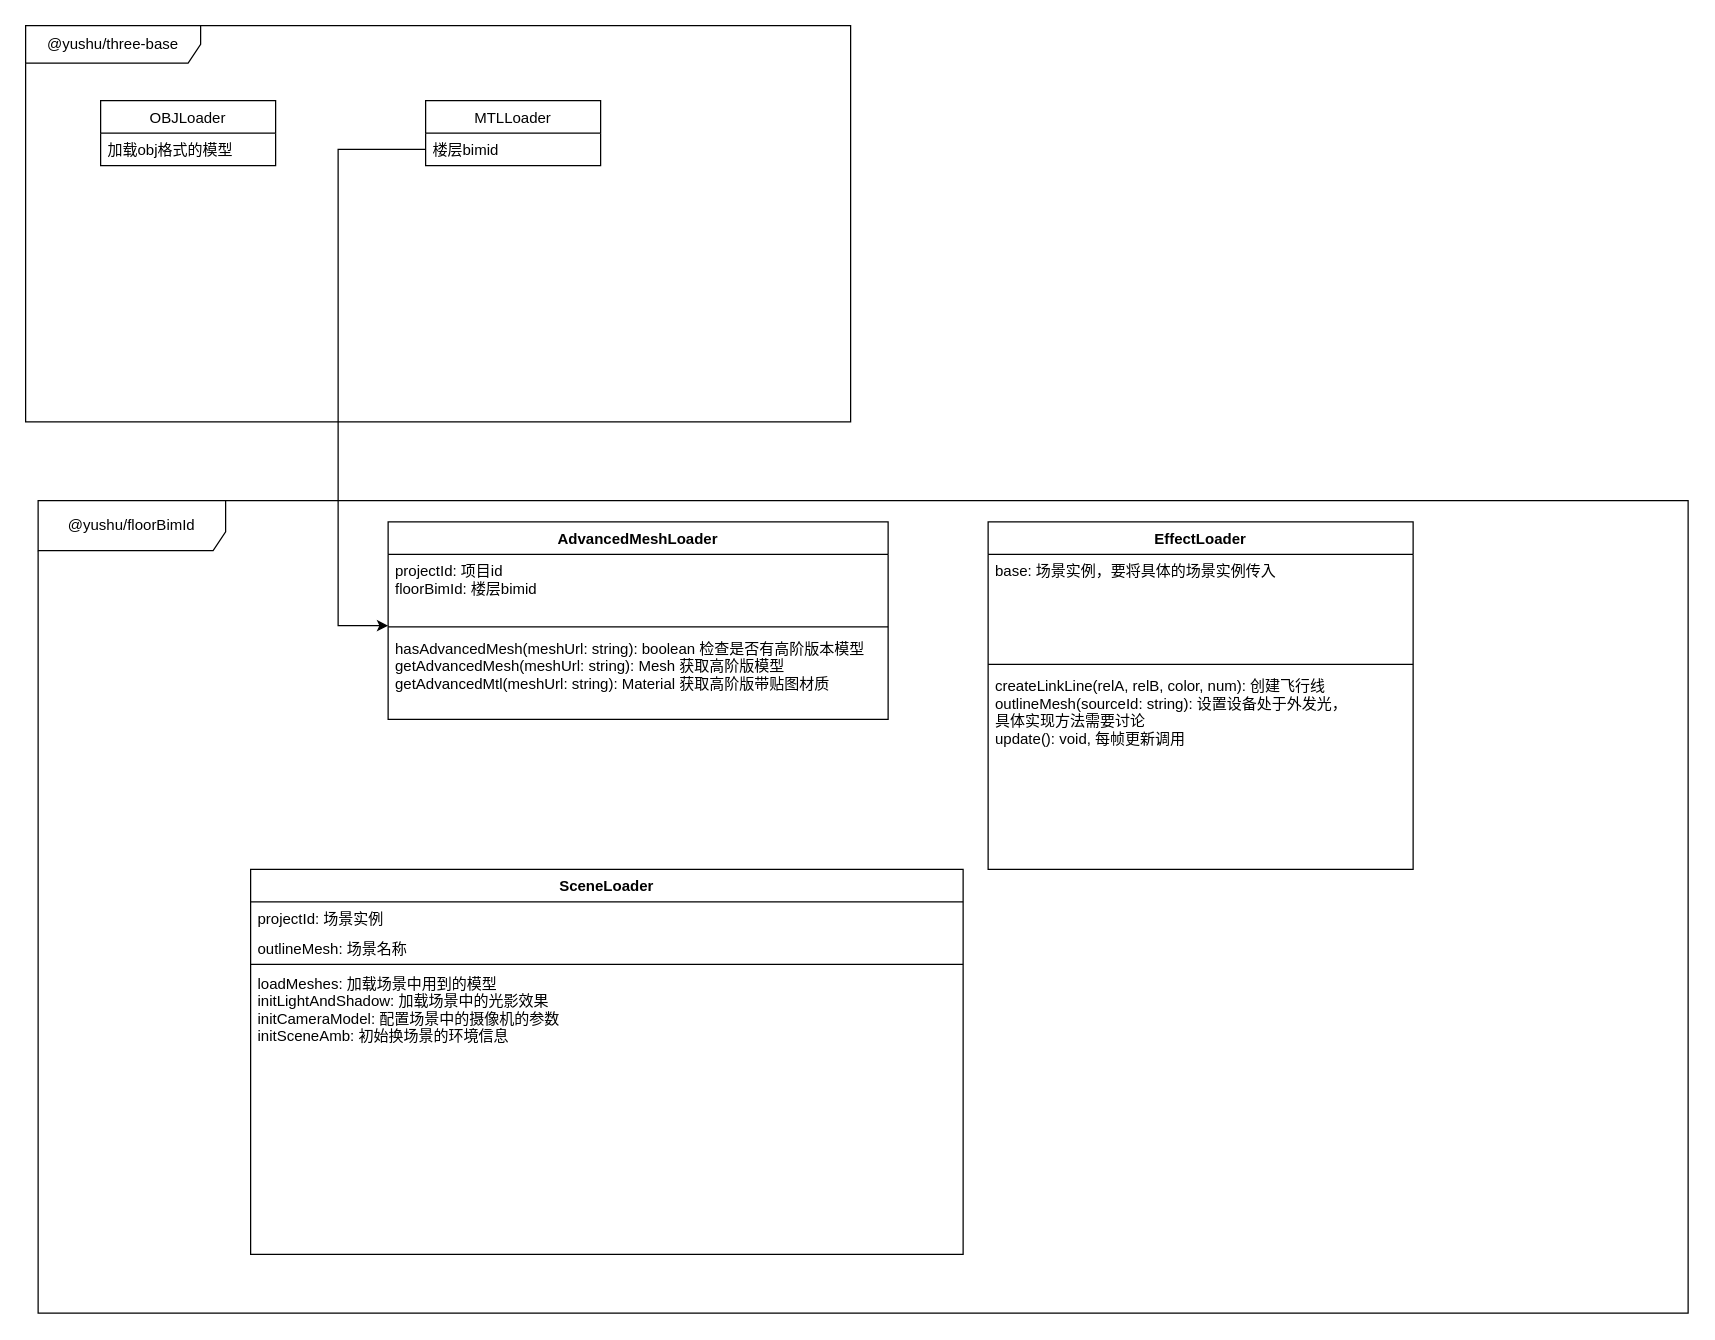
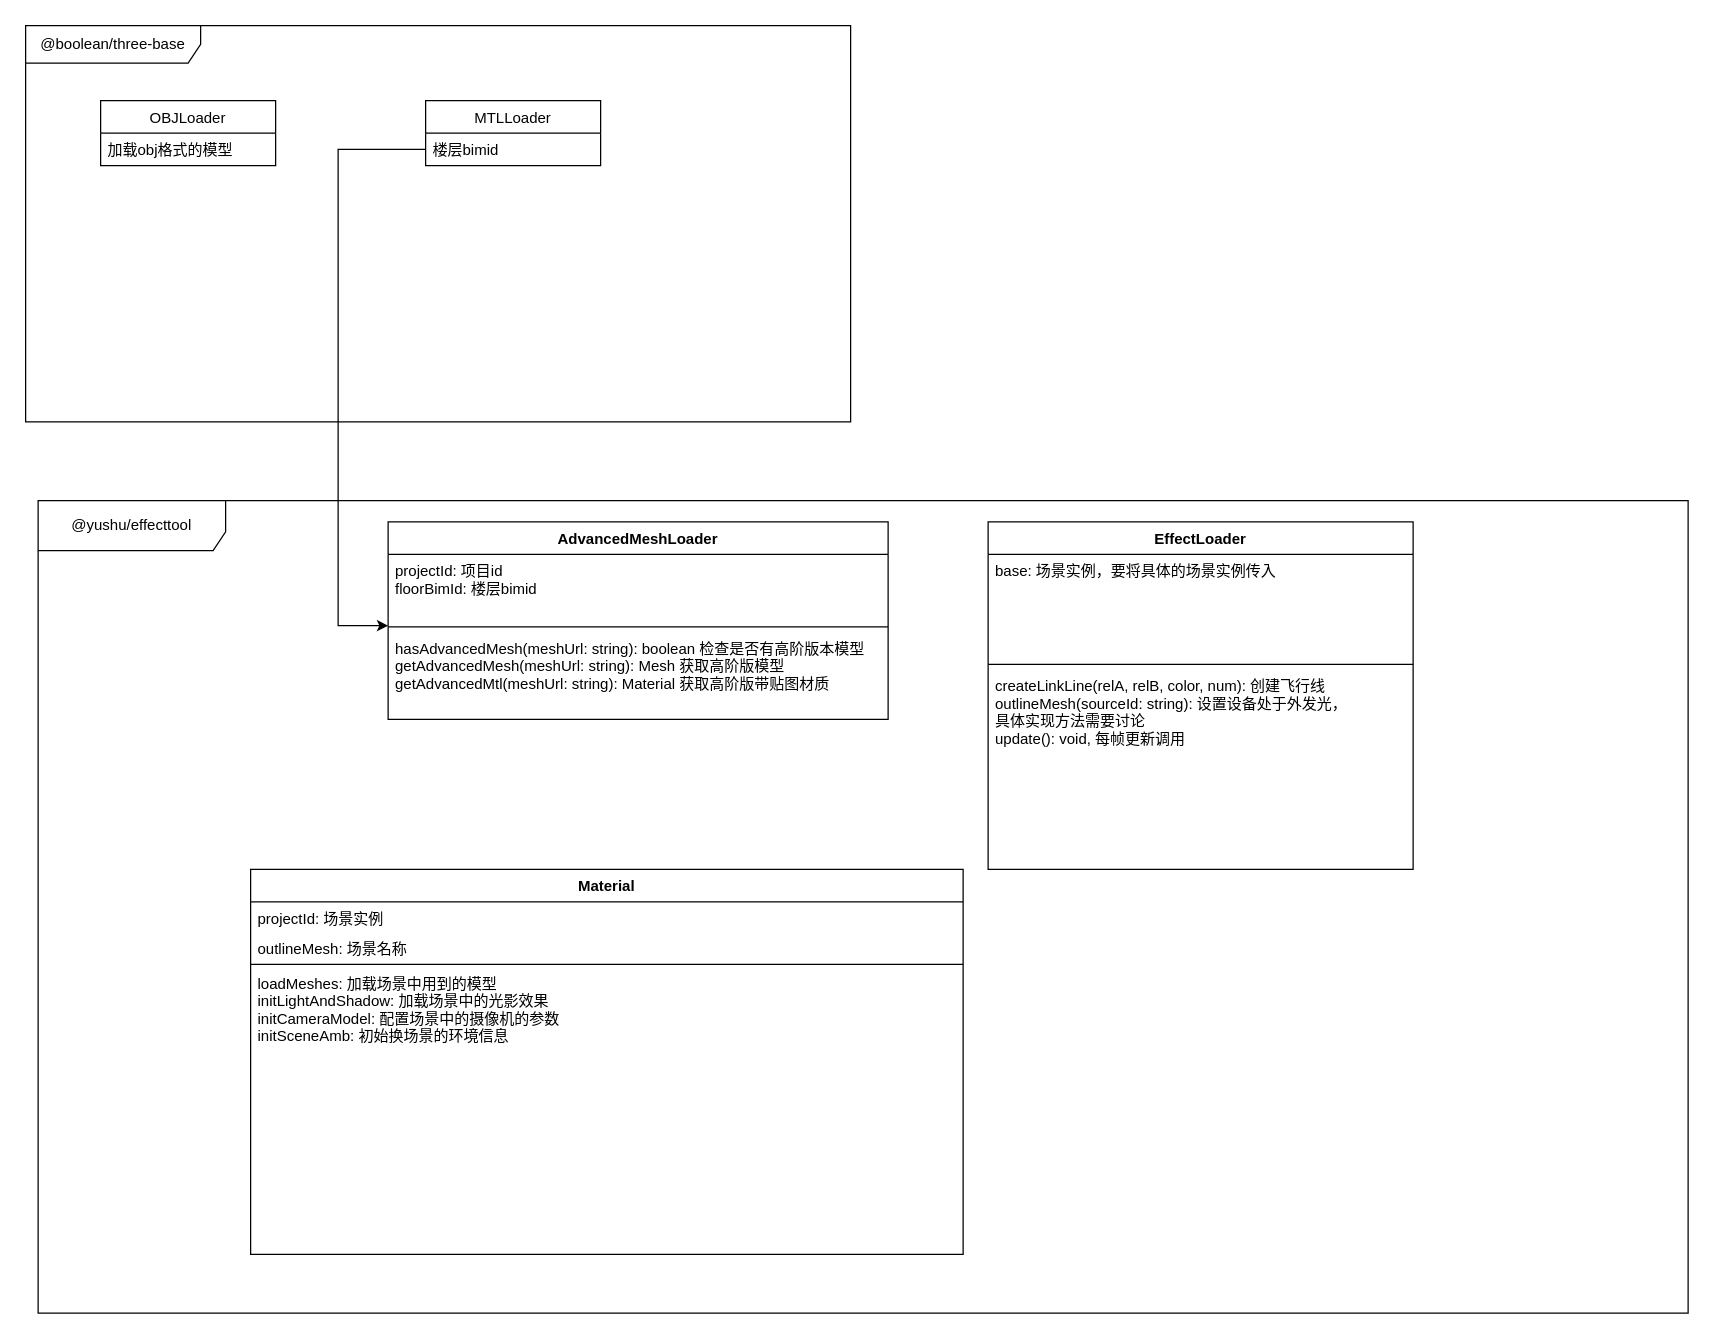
- <mxCell id="3" value="@yushu/three-base" style="shape=umlFrame;whiteSpace=wrap;html=1;width=140;height=30;shadow=0;" vertex="1" parent="1"><mxGeometry x="20" y="20" width="660" height="317" as="geometry" /></mxCell>
+ <mxCell id="3" value="@boolean/three-base" style="shape=umlFrame;whiteSpace=wrap;html=1;width=140;height=30;shadow=0;" vertex="1" parent="1"><mxGeometry x="20" y="20" width="660" height="317" as="geometry" /></mxCell>
- <mxCell id="2" value="@yushu/floorBimId" style="shape=umlFrame;whiteSpace=wrap;html=1;shadow=0;width=150;height=40;" vertex="1" parent="1"><mxGeometry x="30" y="400" width="1320" height="650" as="geometry" /></mxCell>
+ <mxCell id="2" value="@yushu/effecttool" style="shape=umlFrame;whiteSpace=wrap;html=1;shadow=0;width=150;height=40;" vertex="1" parent="1"><mxGeometry x="30" y="400" width="1320" height="650" as="geometry" /></mxCell>
- <mxCell id="17" value="SceneLoader" style="swimlane;fontStyle=1;align=center;verticalAlign=top;childLayout=stackLayout;horizontal=1;startSize=26;horizontalStack=0;resizeParent=1;resizeParentMax=0;resizeLast=0;collapsible=1;marginBottom=0;shadow=0;" vertex="1" parent="1"><mxGeometry x="200" y="695" width="570" height="308" as="geometry" /></mxCell>
+ <mxCell id="17" value="Material" style="swimlane;fontStyle=1;align=center;verticalAlign=top;childLayout=stackLayout;horizontal=1;startSize=26;horizontalStack=0;resizeParent=1;resizeParentMax=0;resizeLast=0;collapsible=1;marginBottom=0;shadow=0;" vertex="1" parent="1"><mxGeometry x="200" y="695" width="570" height="308" as="geometry" /></mxCell>
